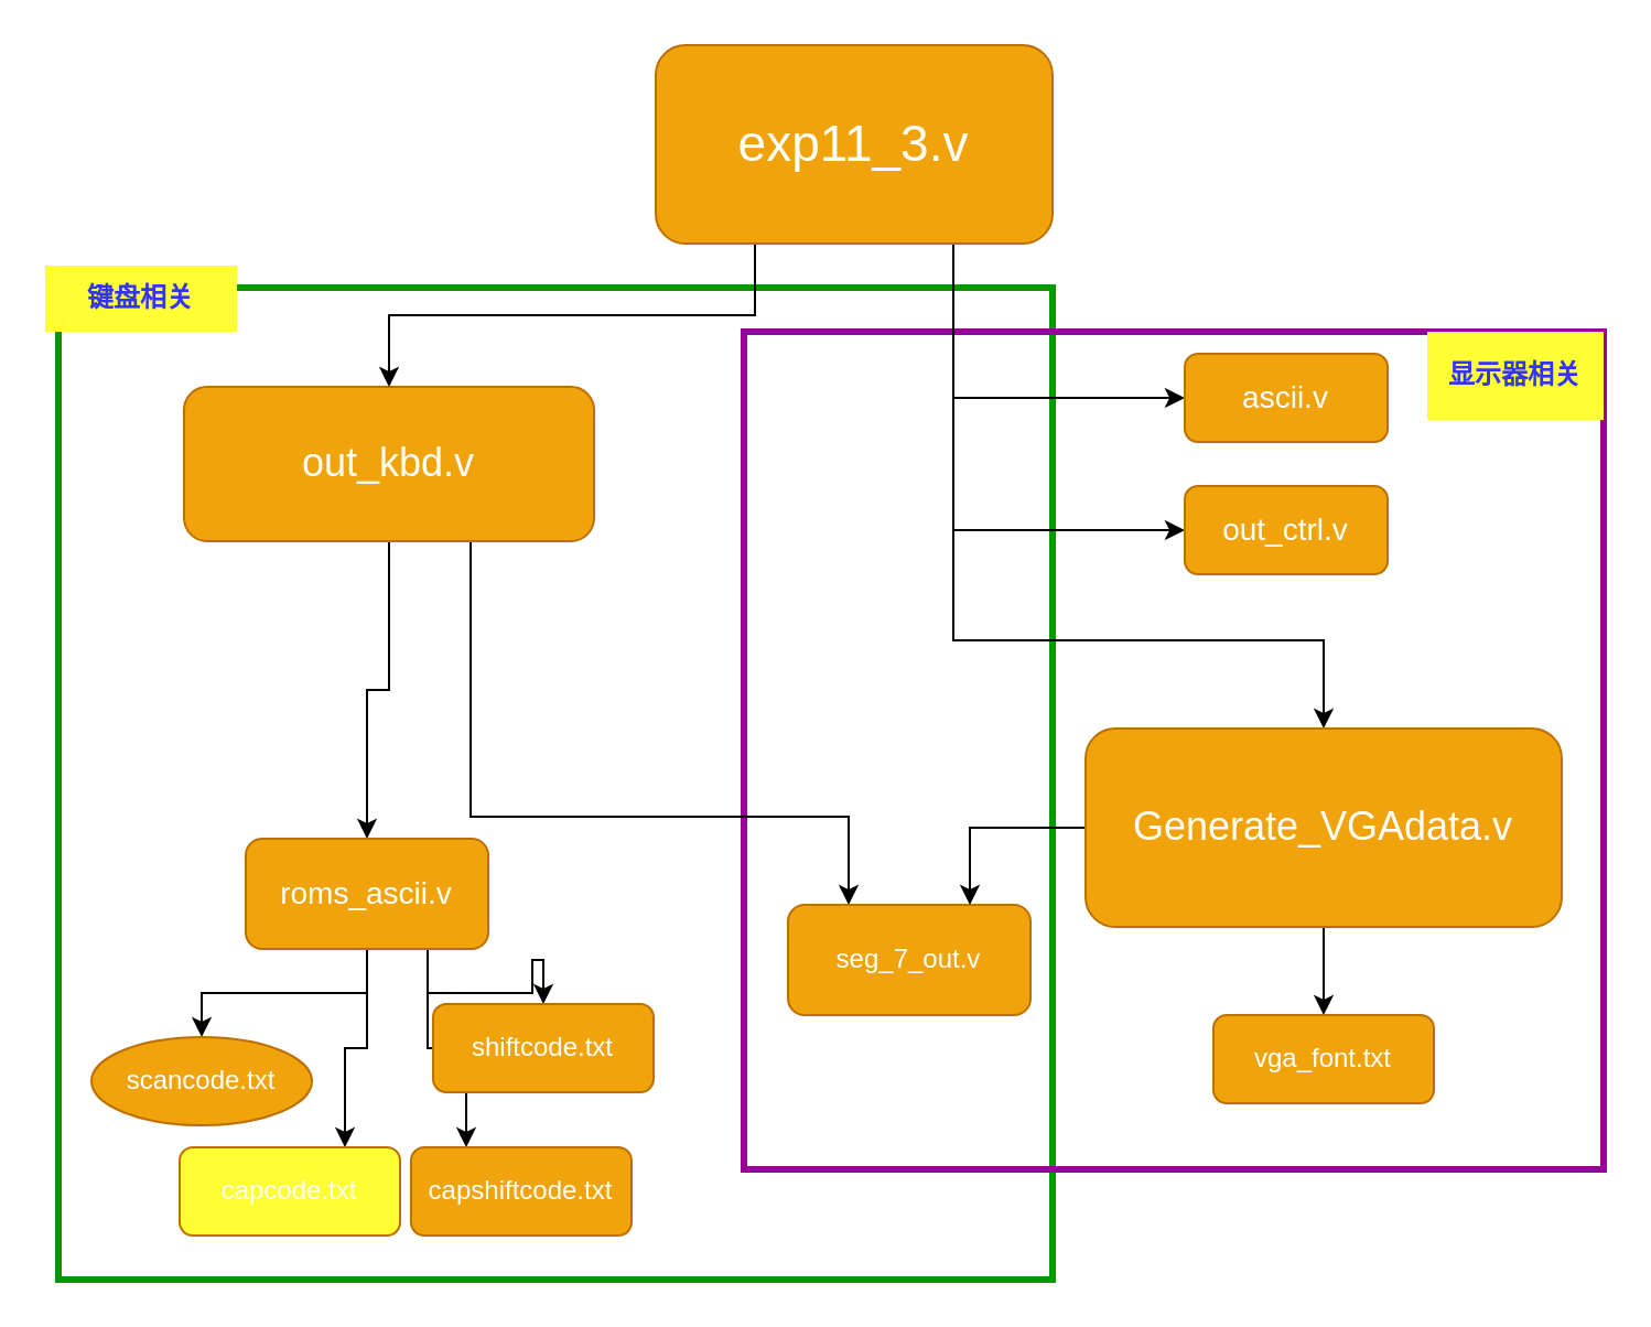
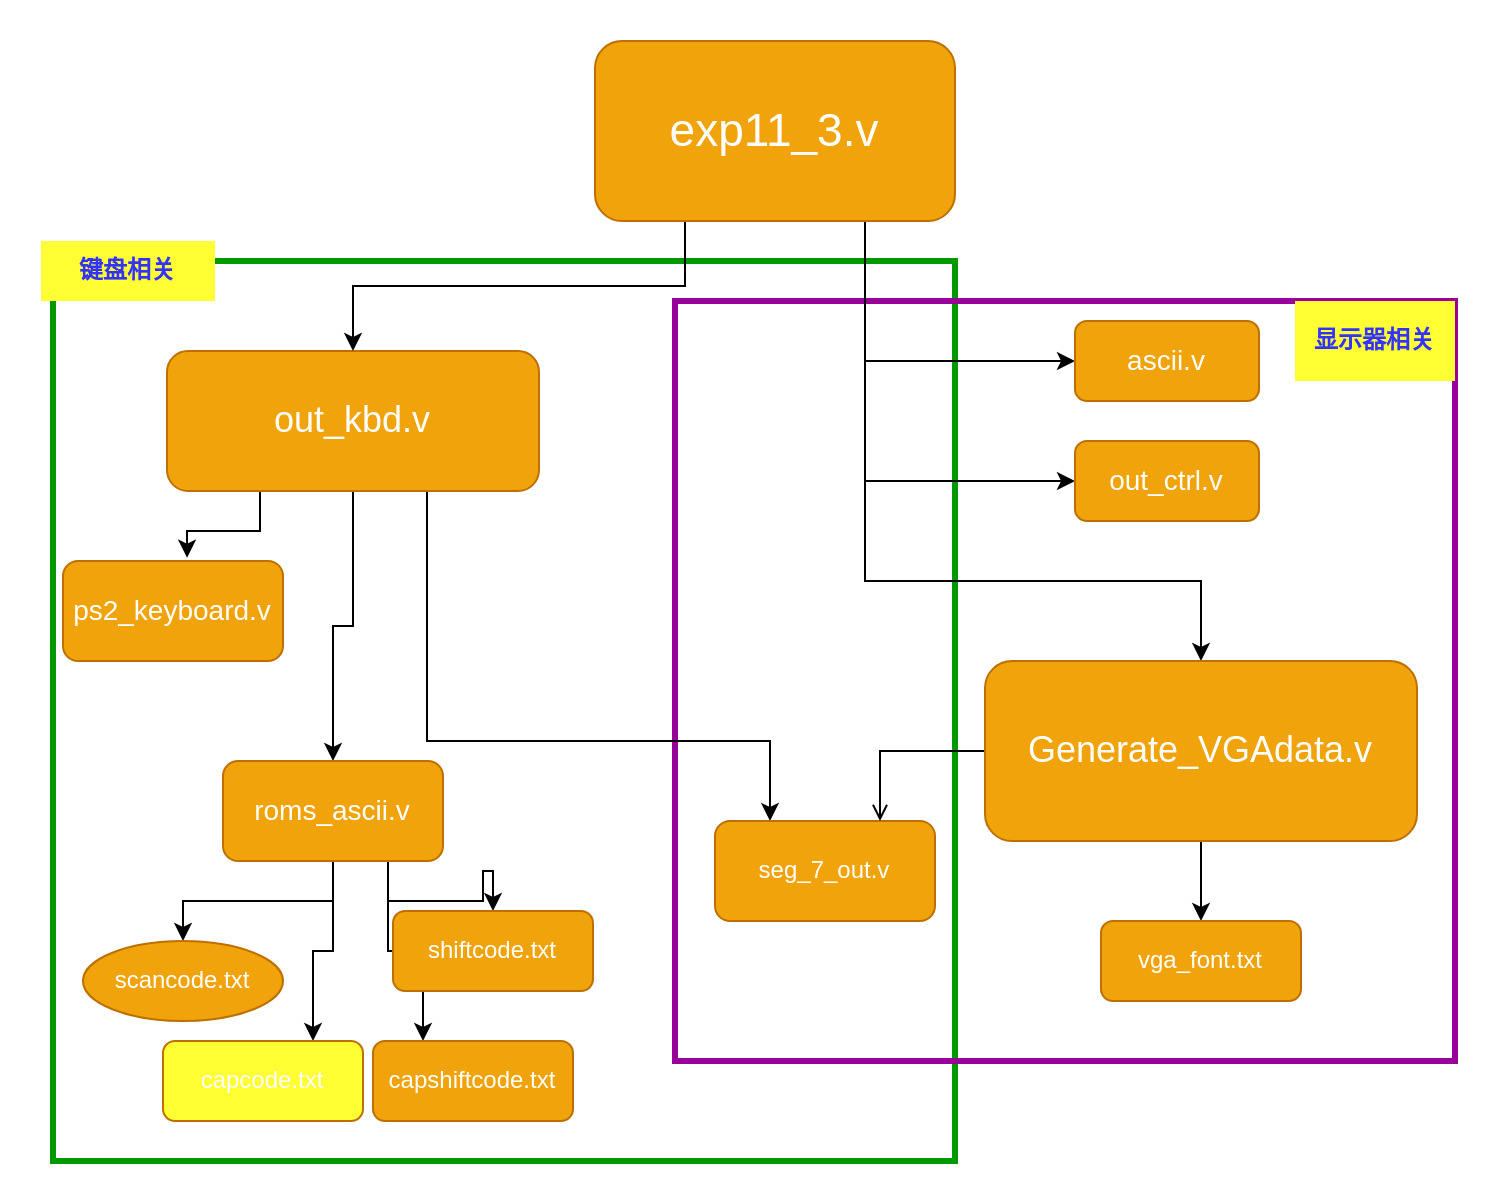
+ <mxCell id="5" style="edgeStyle=orthogonalEdgeStyle;rounded=0;orthogonalLoop=1;jettySize=auto;html=1;exitX=0.25;exitY=1;exitDx=0;exitDy=0;entryX=0.564;entryY=-0.033;entryDx=0;entryDy=0;entryPerimeter=0;" parent="1" source="7" target="8" edge="1"><mxGeometry relative="1" as="geometry" /></mxCell>
+ <mxCell id="8" value="&lt;div class=&quot;O0&quot; style=&quot;margin-top: 0pt ; margin-bottom: 0pt ; margin-left: 0.38in ; text-indent: -0.38in&quot;&gt;&lt;font style=&quot;font-size: 14px&quot;&gt;ps2_keyboard.v&lt;/font&gt;&lt;/div&gt;" style="rounded=1;whiteSpace=wrap;html=1;shadow=0;glass=0;fillColor=#f0a30a;strokeColor=#BD7000;fontColor=#ffffff;" parent="1" vertex="1"><mxGeometry x="31" y="280" width="110" height="50" as="geometry" /></mxCell>
- <mxCell id="27" style="edgeStyle=orthogonalEdgeStyle;rounded=0;orthogonalLoop=1;jettySize=auto;html=1;exitX=0;exitY=0.5;exitDx=0;exitDy=0;entryX=0.75;entryY=0;entryDx=0;entryDy=0;" edge="1" parent="1" source="28" target="14"><mxGeometry relative="1" as="geometry" /></mxCell>
+ <mxCell id="27" style="edgeStyle=orthogonalEdgeStyle;rounded=0;orthogonalLoop=1;jettySize=auto;html=1;exitX=0;exitY=0.5;exitDx=0;exitDy=0;entryX=0.75;entryY=0;entryDx=0;entryDy=0;endArrow=open;" edge="1" parent="1" source="28" target="14"><mxGeometry relative="1" as="geometry" /></mxCell>
